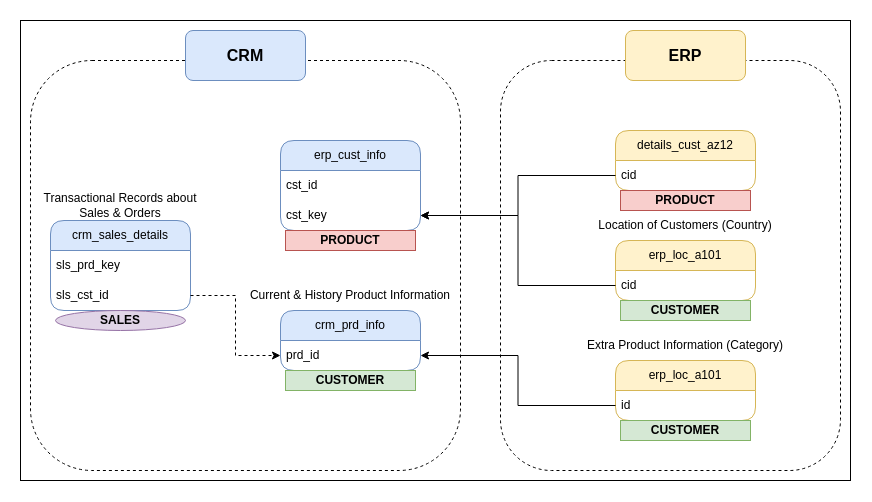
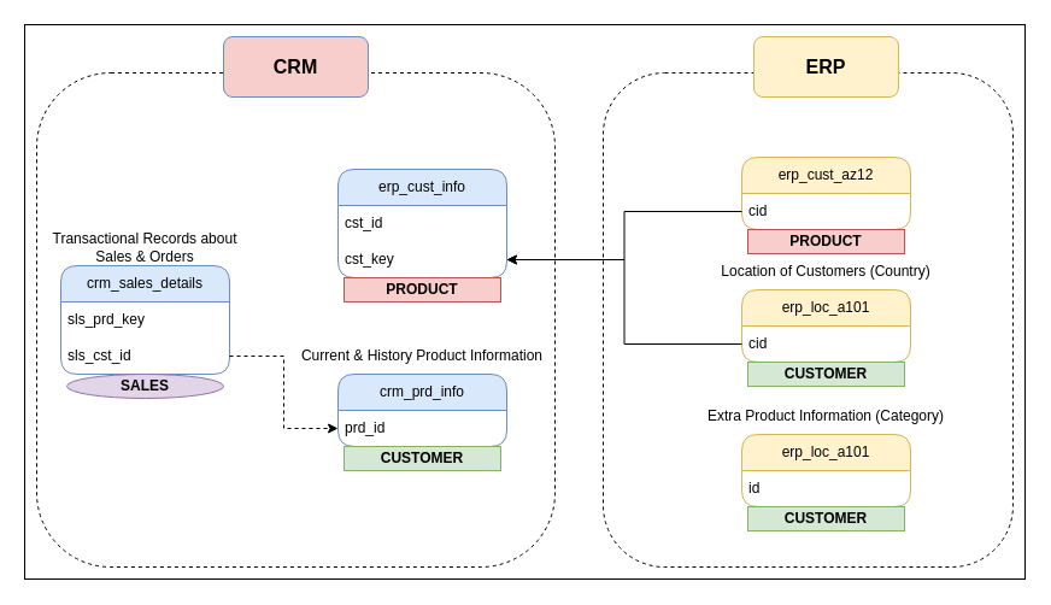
- <mxCell id="27" value="&lt;font style=&quot;font-size: 16px;&quot;&gt;&lt;b&gt;CRM&lt;/b&gt;&lt;/font&gt;" style="rounded=1;whiteSpace=wrap;html=1;fillColor=#dae8fc;strokeColor=#6c8ebf;" parent="1" vertex="1"><mxGeometry x="185" y="30" width="120" height="50" as="geometry" /></mxCell>
+ <mxCell id="27" value="&lt;font style=&quot;font-size: 16px;&quot;&gt;&lt;b&gt;CRM&lt;/b&gt;&lt;/font&gt;" style="rounded=1;whiteSpace=wrap;html=1;fillColor=#f8cecc;strokeColor=#6c8ebf;" parent="1" vertex="1"><mxGeometry x="185" y="30" width="120" height="50" as="geometry" /></mxCell>
- <mxCell id="15" value="details_cust_az12" style="swimlane;fontStyle=0;childLayout=stackLayout;horizontal=1;startSize=30;horizontalStack=0;resizeParent=1;resizeParentMax=0;resizeLast=0;collapsible=1;marginBottom=0;whiteSpace=wrap;html=1;rounded=1;fillColor=#fff2cc;strokeColor=#d6b656;" parent="1" vertex="1"><mxGeometry x="615" y="130" width="140" height="60" as="geometry" /></mxCell>
+ <mxCell id="15" value="erp_cust_az12" style="swimlane;fontStyle=0;childLayout=stackLayout;horizontal=1;startSize=30;horizontalStack=0;resizeParent=1;resizeParentMax=0;resizeLast=0;collapsible=1;marginBottom=0;whiteSpace=wrap;html=1;rounded=1;fillColor=#fff2cc;strokeColor=#d6b656;" parent="1" vertex="1"><mxGeometry x="615" y="130" width="140" height="60" as="geometry" /></mxCell>
- <mxCell id="26" style="edgeStyle=orthogonalEdgeStyle;rounded=0;orthogonalLoop=1;jettySize=auto;html=1;" parent="1" source="24" target="9" edge="1"><mxGeometry relative="1" as="geometry" /></mxCell>
